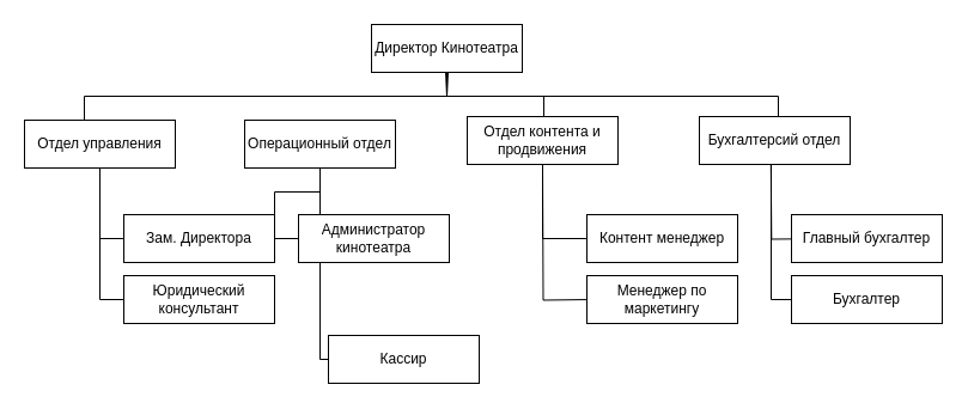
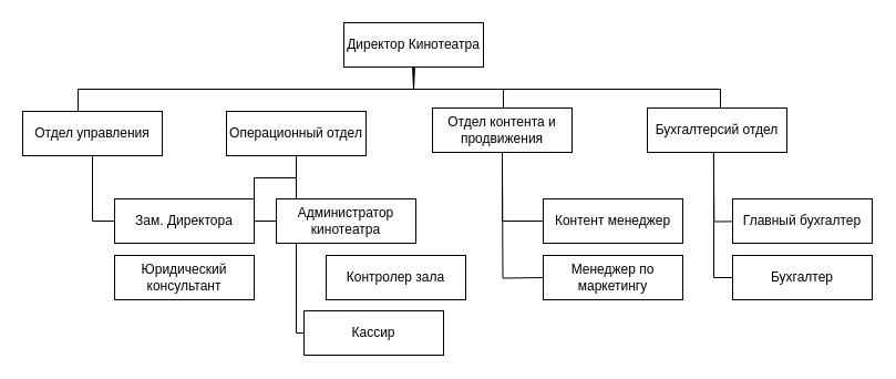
- <mxCell id="20" value="" style="edgeStyle=orthogonalEdgeStyle;rounded=0;orthogonalLoop=1;jettySize=auto;html=1;entryX=0.5;entryY=1;entryDx=0;entryDy=0;endArrow=none;endFill=0;" parent="1" source="21" target="5" edge="1"><mxGeometry relative="1" as="geometry"><mxPoint x="20" y="250" as="targetPoint" /><Array as="points"><mxPoint x="83" y="250" /></Array></mxGeometry></mxCell>
+ <mxCell id="26" value="Контролер зала" style="rounded=0;whiteSpace=wrap;html=1;" vertex="1" parent="1"><mxGeometry x="294" y="230" width="126" height="40" as="geometry" /></mxCell>
